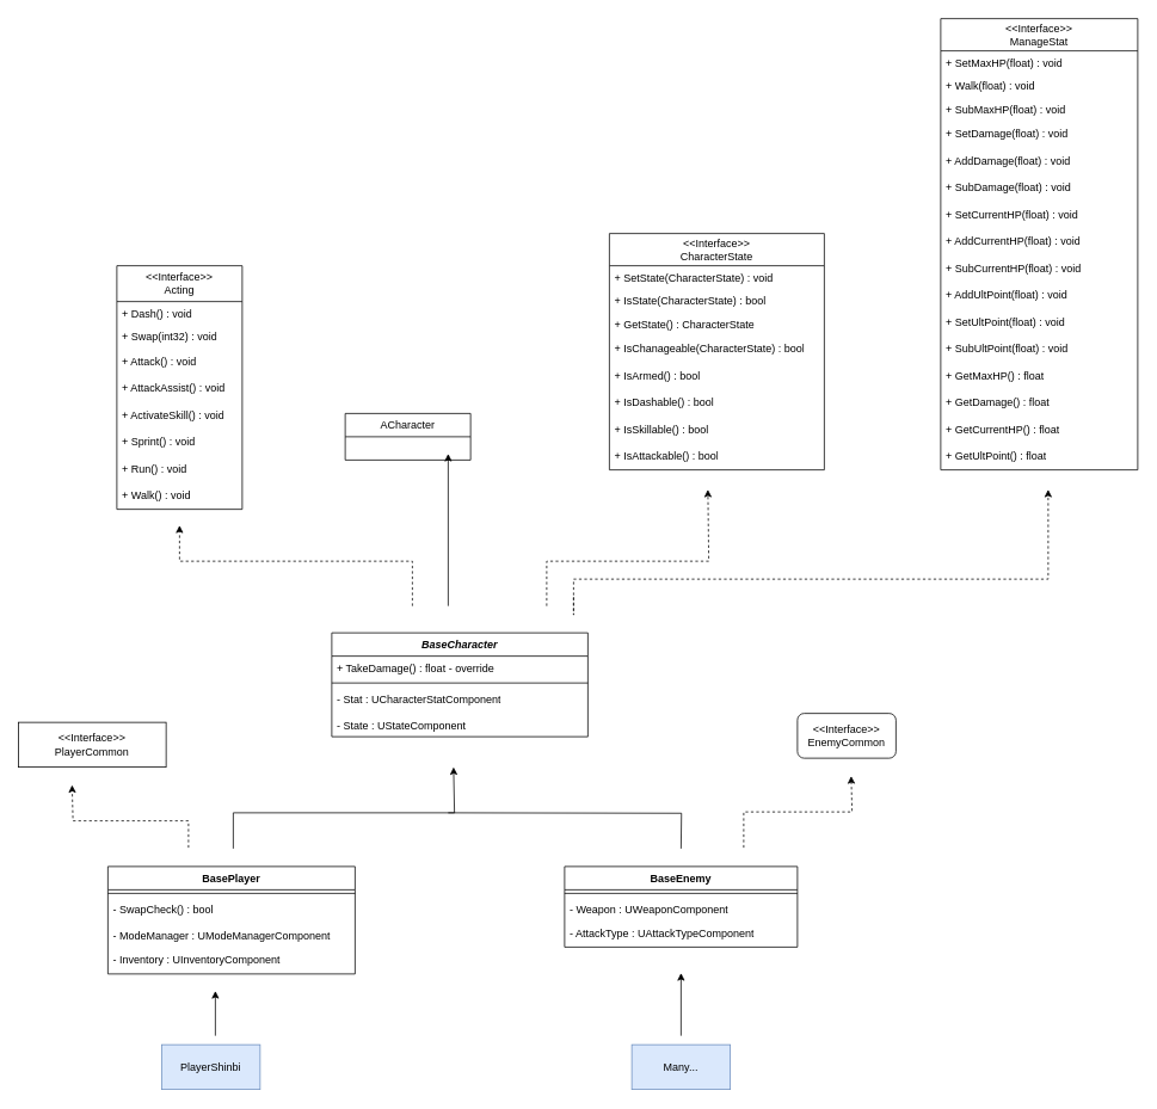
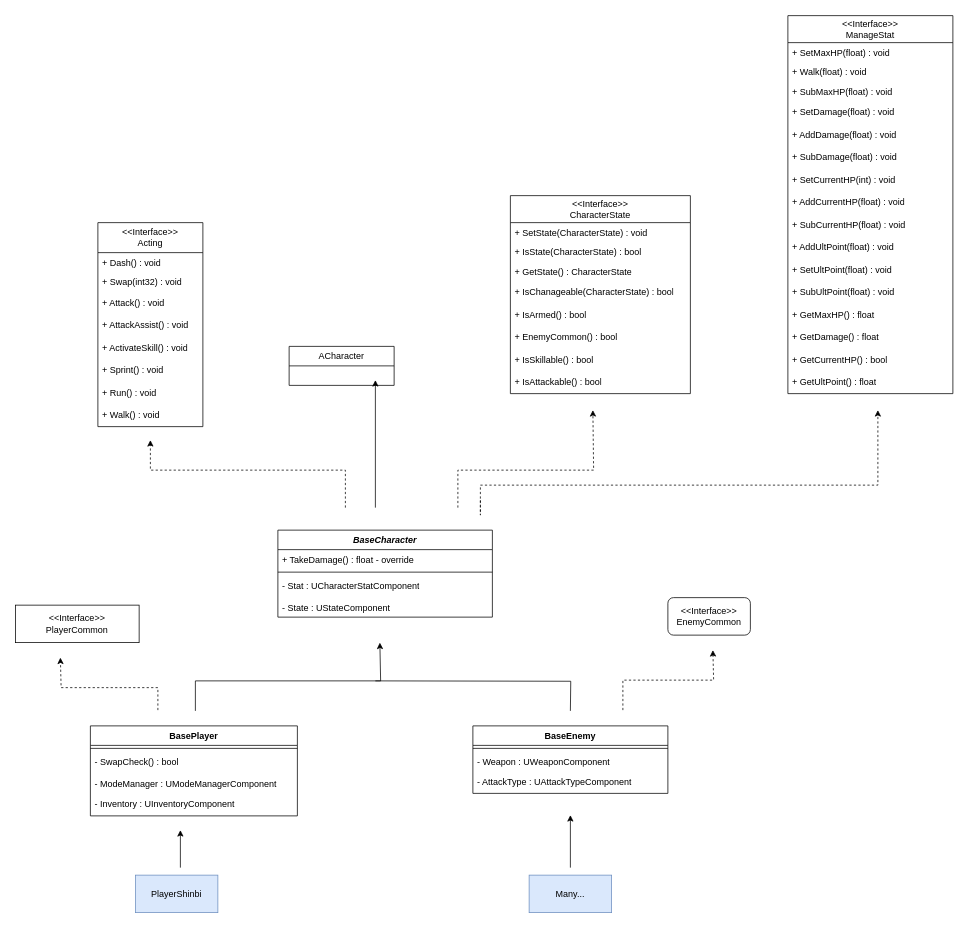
- <mxCell id="51" value="+ SetCurrentHP(float) : void" style="text;strokeColor=none;fillColor=none;align=left;verticalAlign=middle;spacingLeft=4;spacingRight=4;overflow=hidden;points=[[0,0.5],[1,0.5]];portConstraint=eastwest;rotatable=0;whiteSpace=wrap;html=1;" vertex="1" parent="44"><mxGeometry y="204" width="220" height="30" as="geometry" /></mxCell>
+ <mxCell id="51" value="+ SetCurrentHP(int) : void" style="text;strokeColor=none;fillColor=none;align=left;verticalAlign=middle;spacingLeft=4;spacingRight=4;overflow=hidden;points=[[0,0.5],[1,0.5]];portConstraint=eastwest;rotatable=0;whiteSpace=wrap;html=1;" vertex="1" parent="44"><mxGeometry y="204" width="220" height="30" as="geometry" /></mxCell>
- <mxCell id="36" value="+ IsDashable() : bool" style="text;strokeColor=none;fillColor=none;align=left;verticalAlign=middle;spacingLeft=4;spacingRight=4;overflow=hidden;points=[[0,0.5],[1,0.5]];portConstraint=eastwest;rotatable=0;whiteSpace=wrap;html=1;" vertex="1" parent="30"><mxGeometry y="174" width="240" height="30" as="geometry" /></mxCell>
+ <mxCell id="36" value="+ EnemyCommon() : bool" style="text;strokeColor=none;fillColor=none;align=left;verticalAlign=middle;spacingLeft=4;spacingRight=4;overflow=hidden;points=[[0,0.5],[1,0.5]];portConstraint=eastwest;rotatable=0;whiteSpace=wrap;html=1;" vertex="1" parent="30"><mxGeometry y="174" width="240" height="30" as="geometry" /></mxCell>
- <mxCell id="59" value="+ GetCurrentHP() : float" style="text;strokeColor=none;fillColor=none;align=left;verticalAlign=middle;spacingLeft=4;spacingRight=4;overflow=hidden;points=[[0,0.5],[1,0.5]];portConstraint=eastwest;rotatable=0;whiteSpace=wrap;html=1;" vertex="1" parent="44"><mxGeometry y="444" width="220" height="30" as="geometry" /></mxCell>
+ <mxCell id="59" value="+ GetCurrentHP() : bool" style="text;strokeColor=none;fillColor=none;align=left;verticalAlign=middle;spacingLeft=4;spacingRight=4;overflow=hidden;points=[[0,0.5],[1,0.5]];portConstraint=eastwest;rotatable=0;whiteSpace=wrap;html=1;" vertex="1" parent="44"><mxGeometry y="444" width="220" height="30" as="geometry" /></mxCell>
